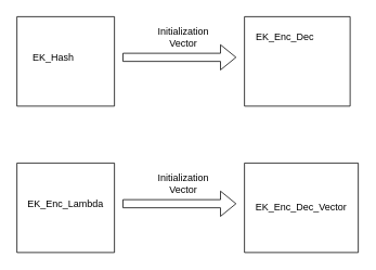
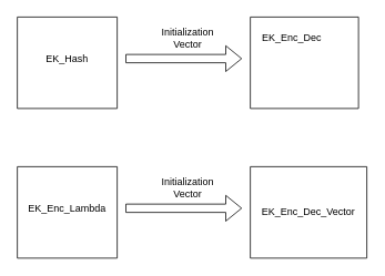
- <mxCell id="5" value="EK_Hash" style="text;html=1;strokeColor=none;fillColor=none;align=center;verticalAlign=middle;whiteSpace=wrap;rounded=0;" vertex="1" parent="4"><mxGeometry x="25" y="40" width="40" height="20" as="geometry" /></mxCell>
+ <mxCell id="5" value="EK_Hash" style="text;html=1;strokeColor=none;fillColor=none;align=center;verticalAlign=middle;whiteSpace=wrap;rounded=0;" vertex="1" parent="4"><mxGeometry x="40" y="40" width="40" height="20" as="geometry" /></mxCell>
